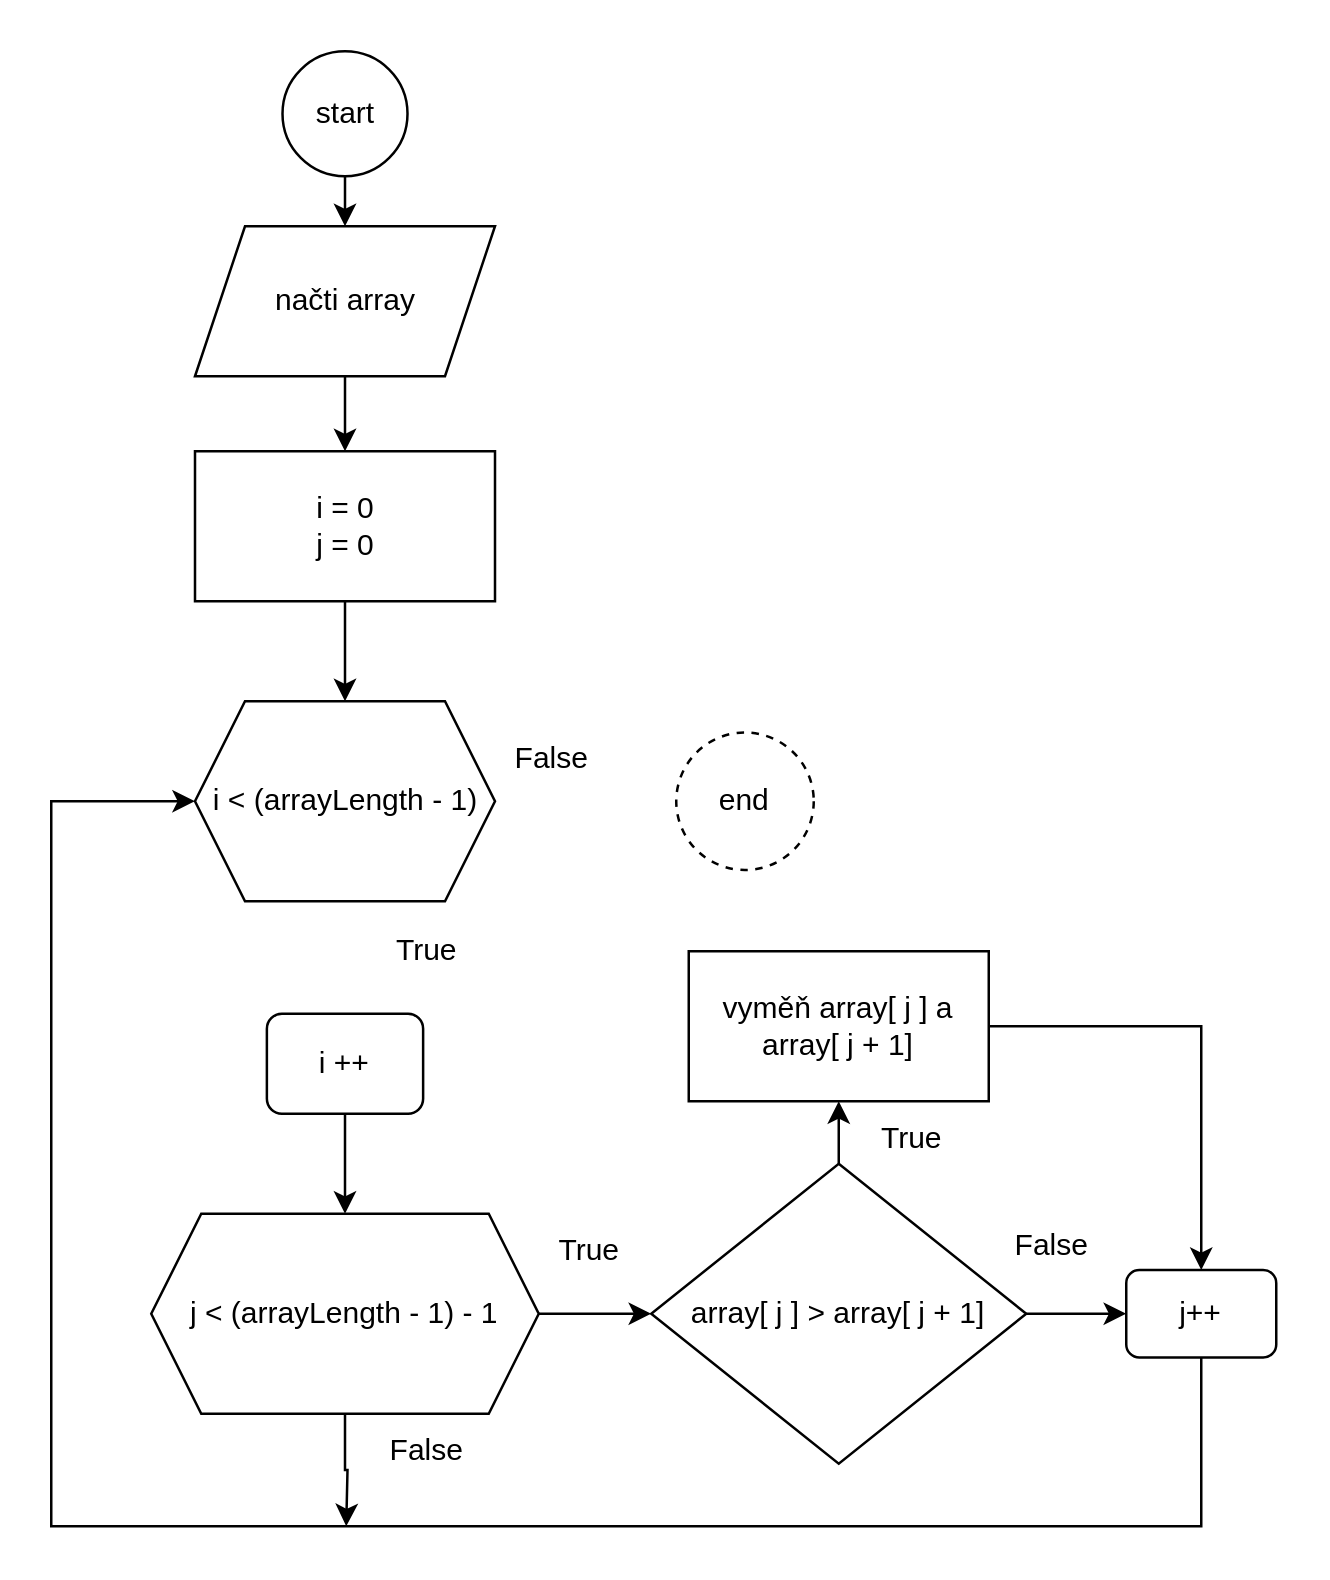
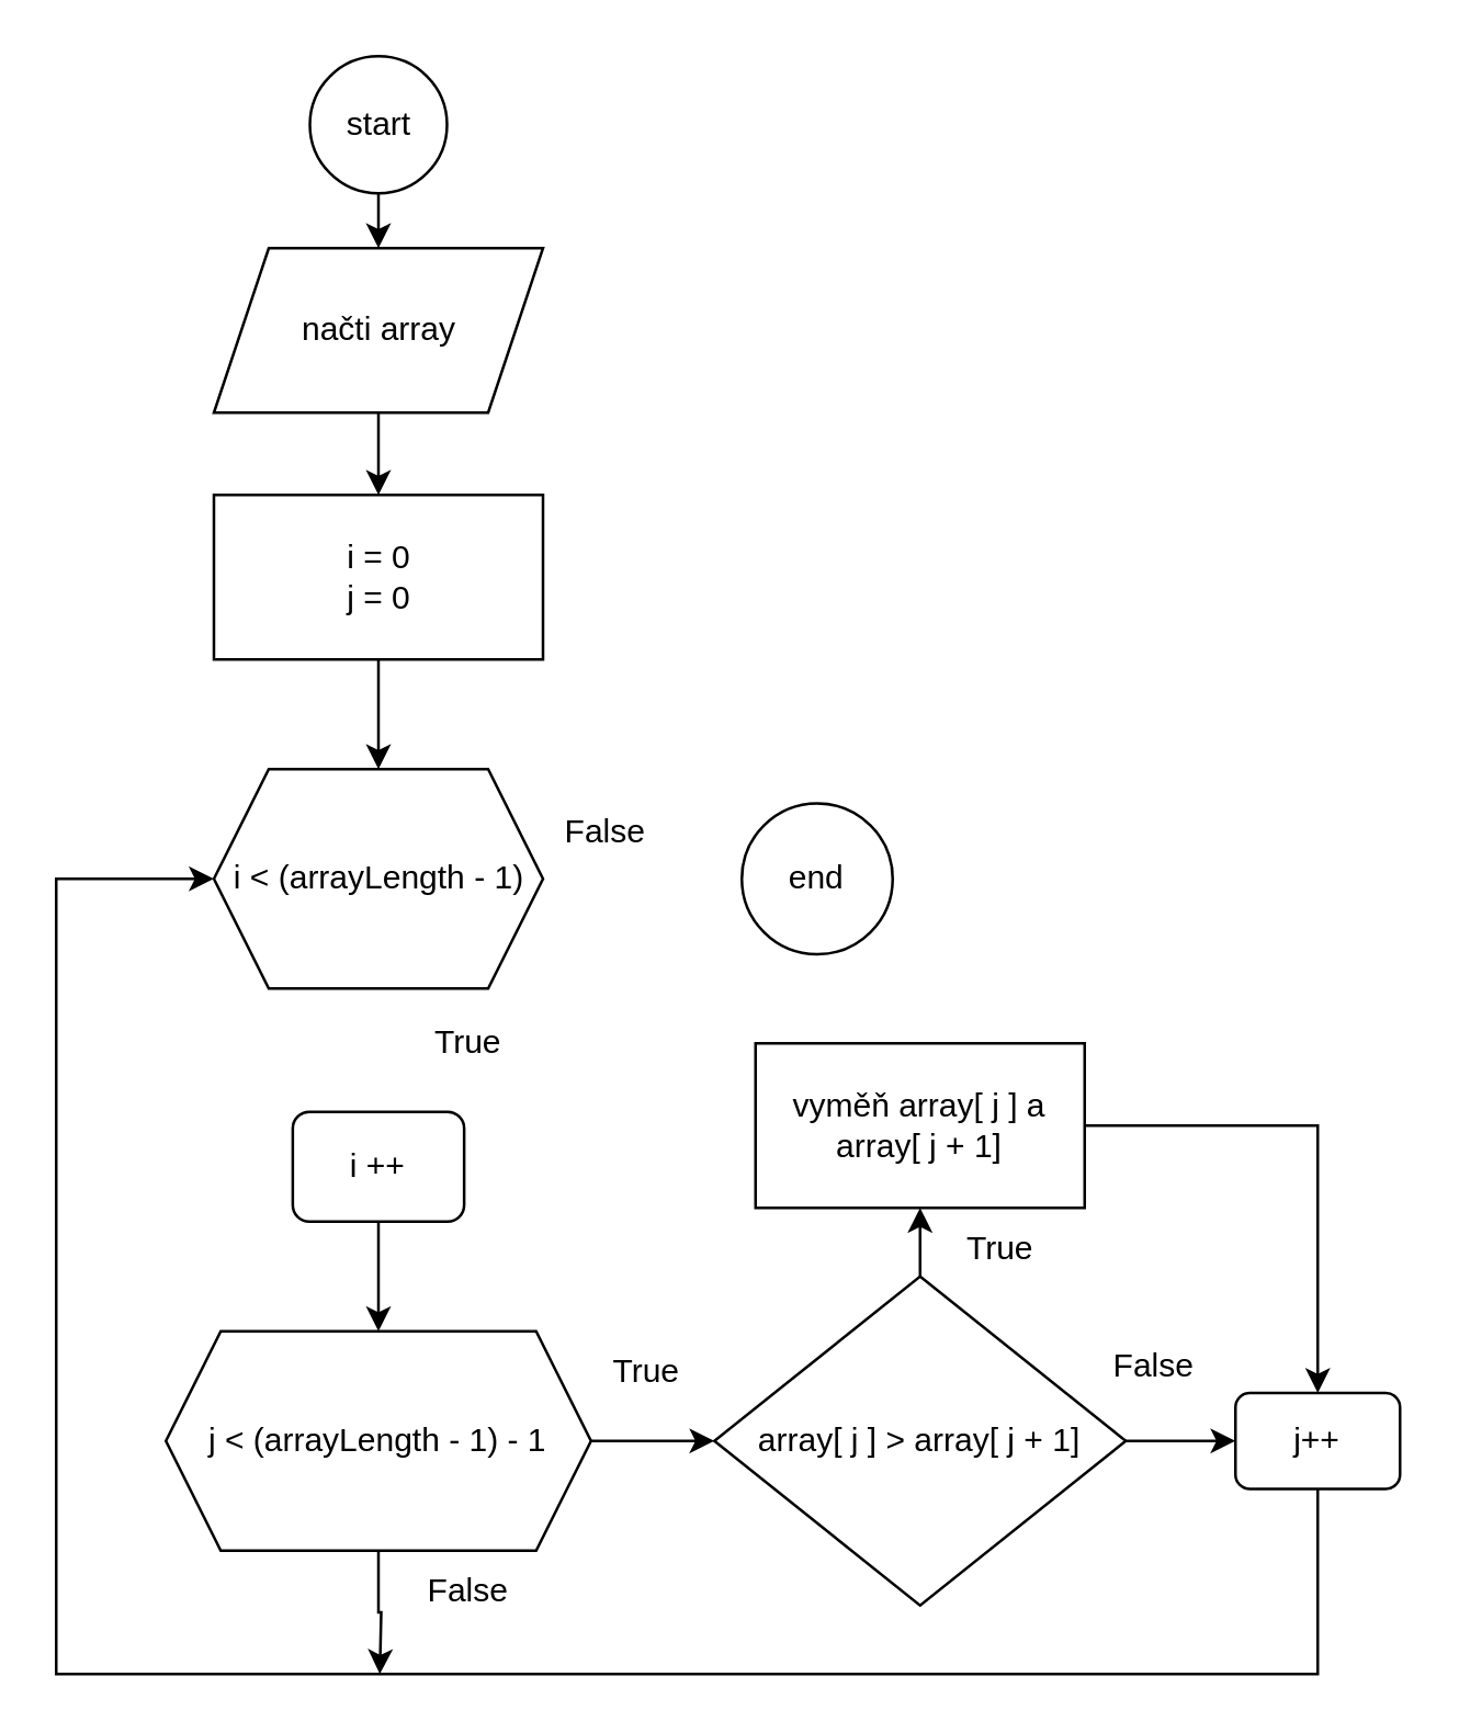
- <mxCell id="9" value="end" style="ellipse;whiteSpace=wrap;html=1;aspect=fixed;dashed=1;" vertex="1" parent="1"><mxGeometry x="270" y="292.5" width="55" height="55" as="geometry" /></mxCell>
+ <mxCell id="9" value="end" style="ellipse;whiteSpace=wrap;html=1;aspect=fixed;" vertex="1" parent="1"><mxGeometry x="270" y="292.5" width="55" height="55" as="geometry" /></mxCell>
